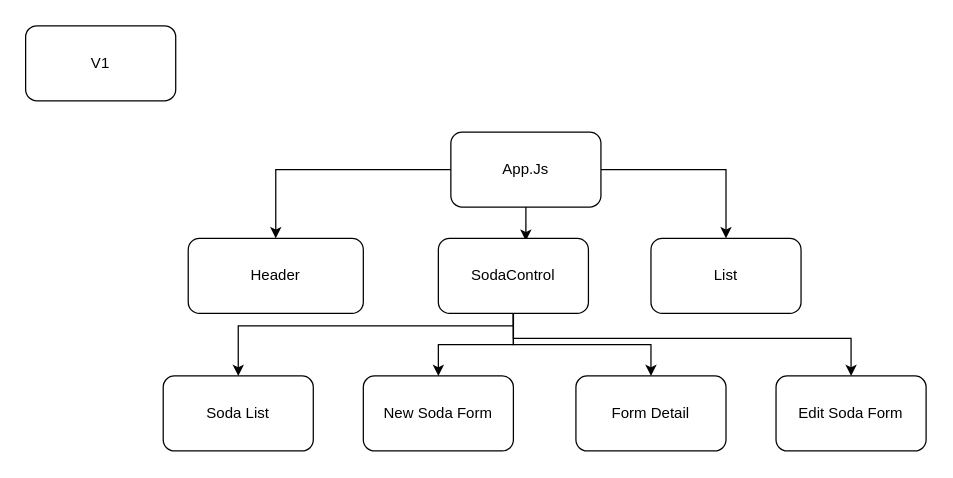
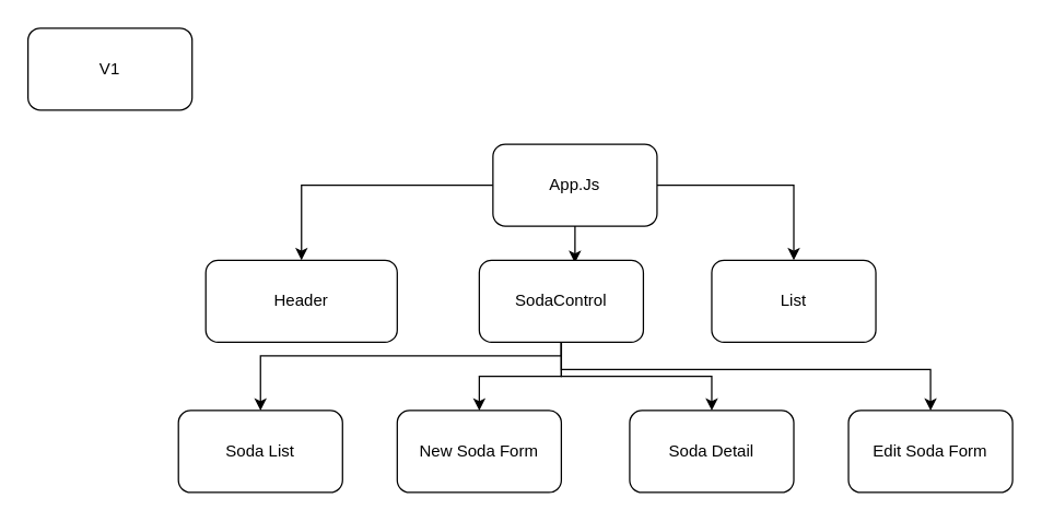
- <mxCell id="15" value="Form Detail" style="rounded=1;whiteSpace=wrap;html=1;" vertex="1" parent="1"><mxGeometry x="460" y="300" width="120" height="60" as="geometry" /></mxCell>
+ <mxCell id="15" value="Soda Detail" style="rounded=1;whiteSpace=wrap;html=1;" vertex="1" parent="1"><mxGeometry x="460" y="300" width="120" height="60" as="geometry" /></mxCell>
